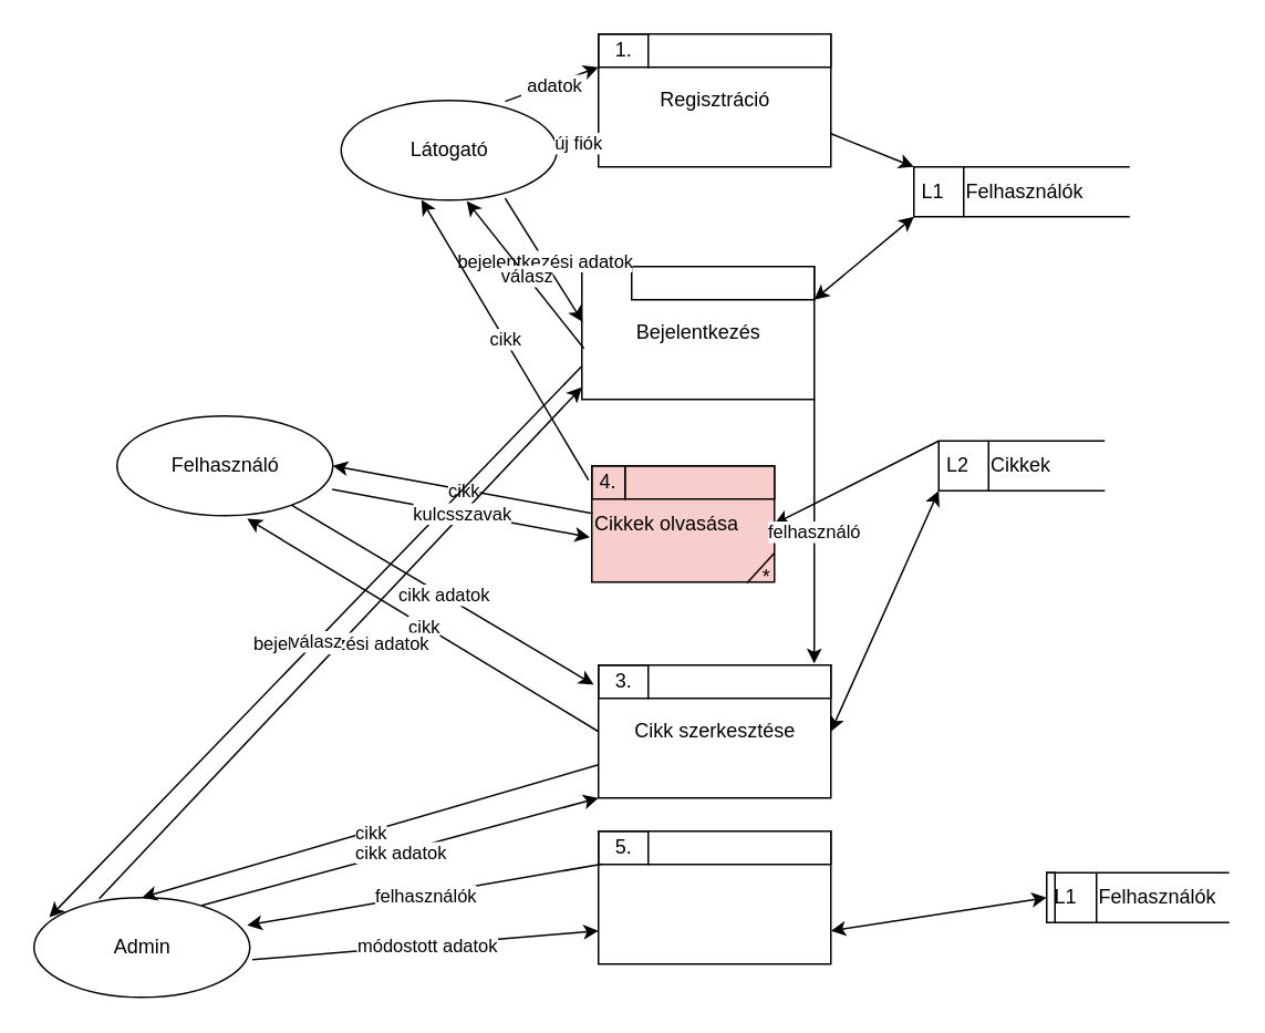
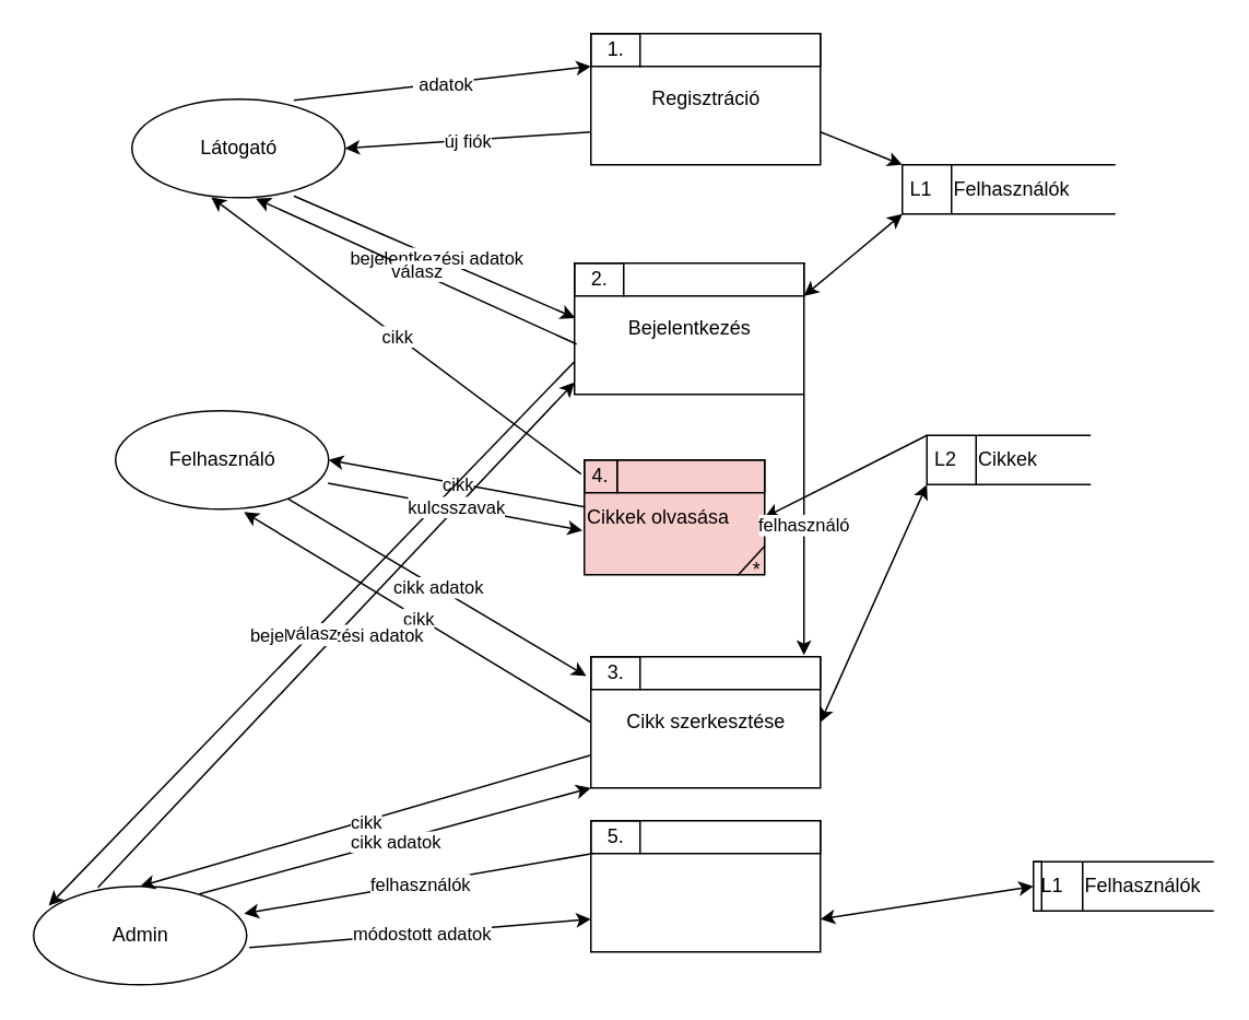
- <mxCell id="2" value="Látogató" style="shape=ellipse;html=1;dashed=0;whitespace=wrap;perimeter=ellipsePerimeter;" vertex="1" parent="1"><mxGeometry x="205" y="60" width="130" height="60" as="geometry" /></mxCell>
+ <mxCell id="2" value="Látogató" style="shape=ellipse;html=1;dashed=0;whitespace=wrap;perimeter=ellipsePerimeter;" vertex="1" parent="1"><mxGeometry x="80" y="60" width="130" height="60" as="geometry" /></mxCell>
+ <mxCell id="14" value="2." style="text;html=1;resizable=0;autosize=1;align=center;verticalAlign=middle;points=[];fillColor=none;rounded=0;sketch=0;strokeColor=#000000;" vertex="1" parent="12"><mxGeometry width="30" height="20" as="geometry" /></mxCell>
